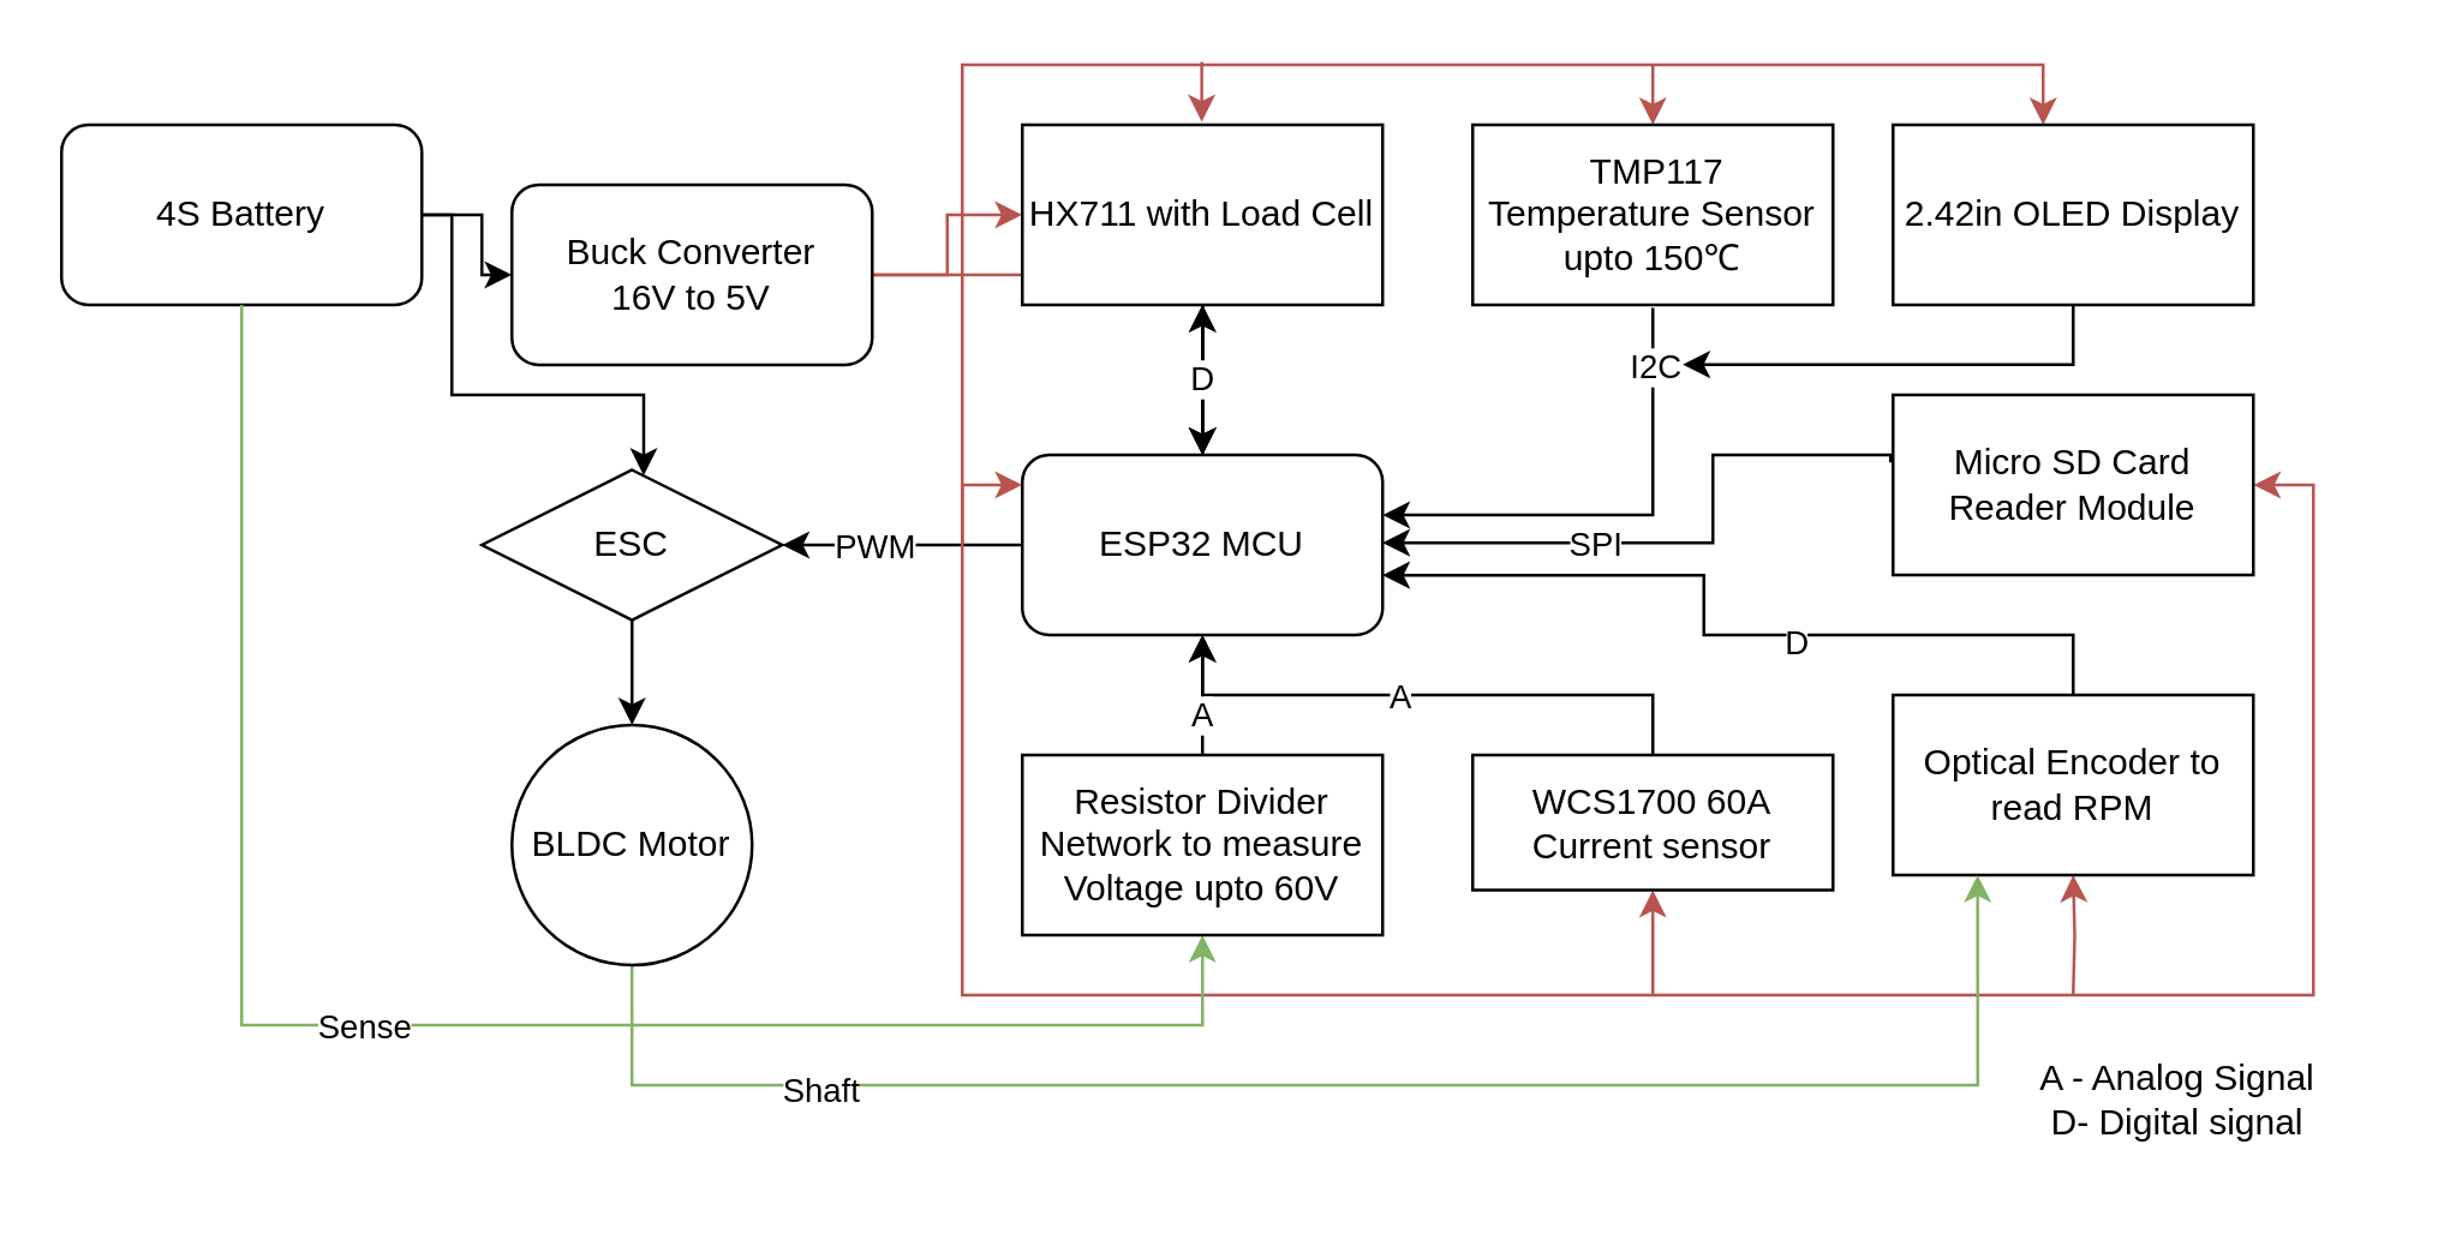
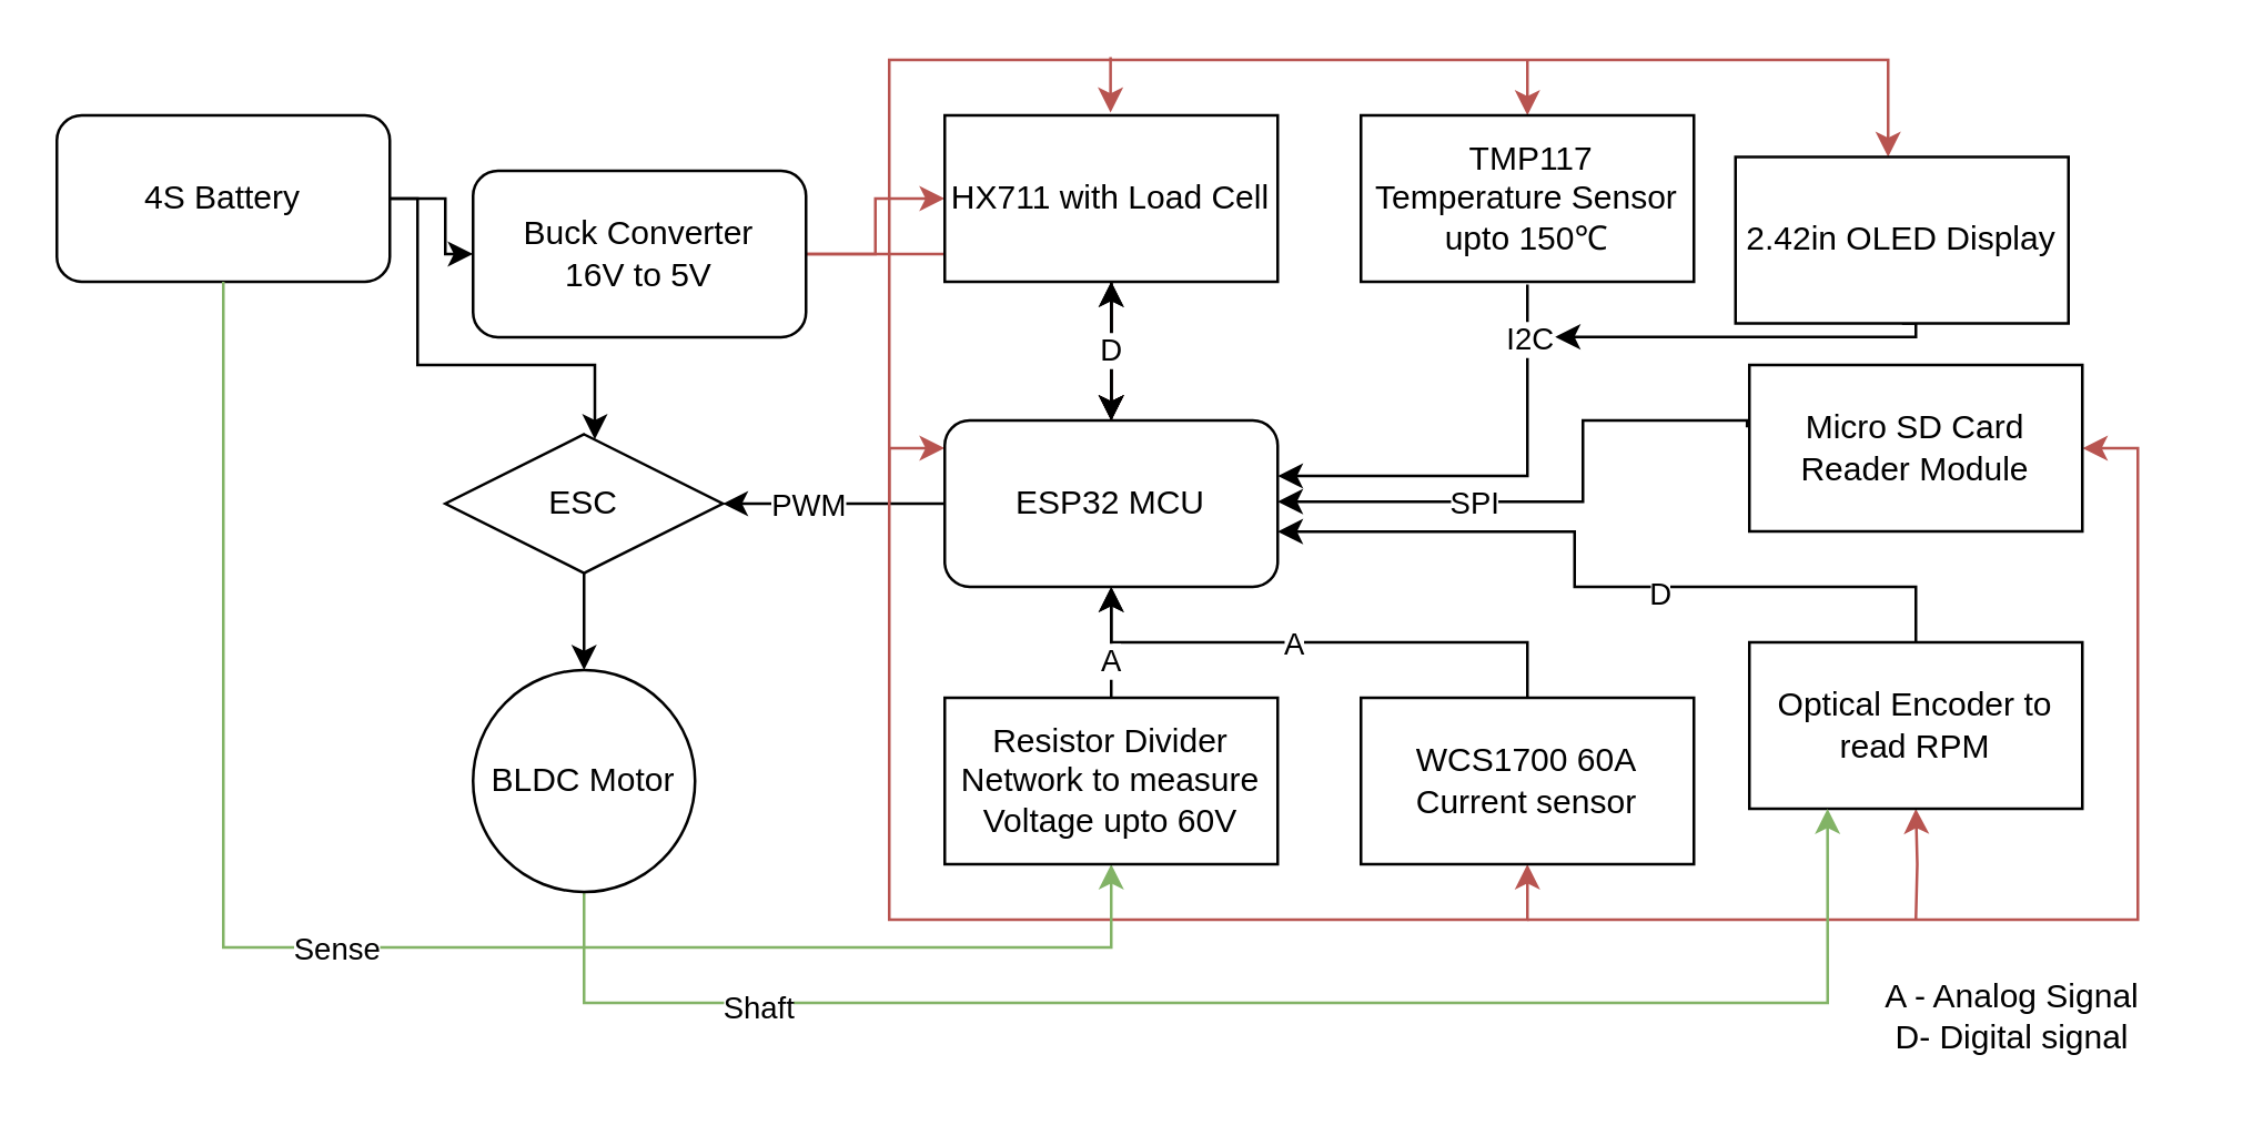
- <mxCell id="34" value="2.42in OLED Display" style="whiteSpace=wrap;html=1;" vertex="1" parent="1"><mxGeometry x="630" y="41" width="120" height="60" as="geometry" /></mxCell>
+ <mxCell id="34" value="2.42in OLED Display" style="whiteSpace=wrap;html=1;" vertex="1" parent="1"><mxGeometry x="625" y="56" width="120" height="60" as="geometry" /></mxCell>
- <mxCell id="20" value="WCS1700 60A&lt;br&gt;Current sensor" style="whiteSpace=wrap;html=1;" vertex="1" parent="1"><mxGeometry x="490" y="251" width="120" height="45" as="geometry" /></mxCell>
+ <mxCell id="20" value="WCS1700 60A&lt;br&gt;Current sensor" style="whiteSpace=wrap;html=1;" vertex="1" parent="1"><mxGeometry x="490" y="251" width="120" height="60" as="geometry" /></mxCell>
